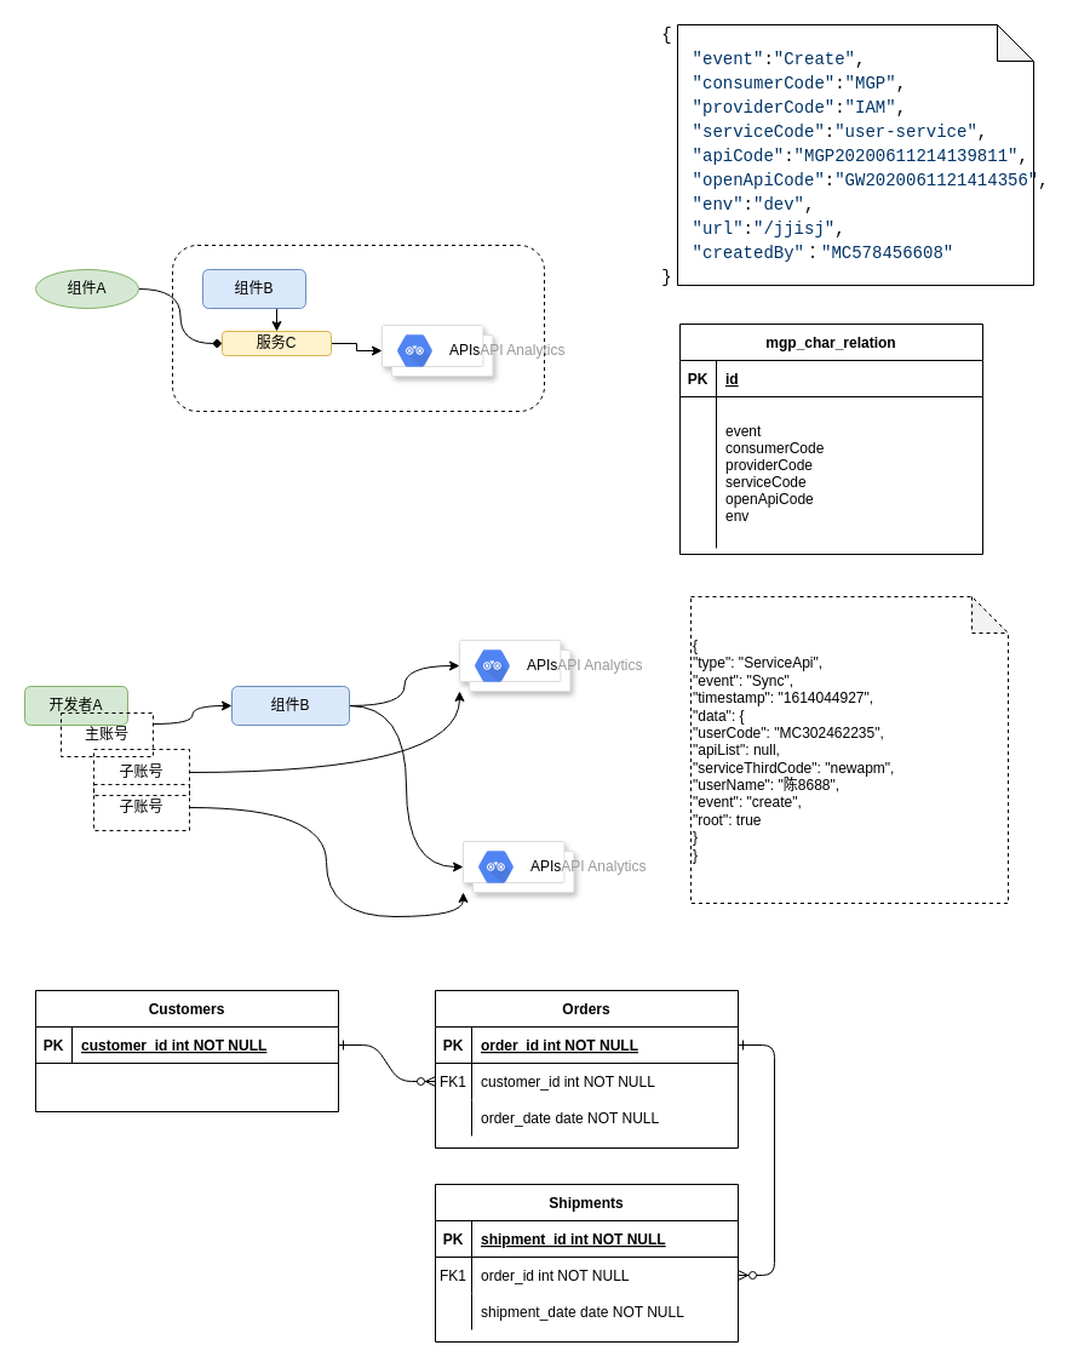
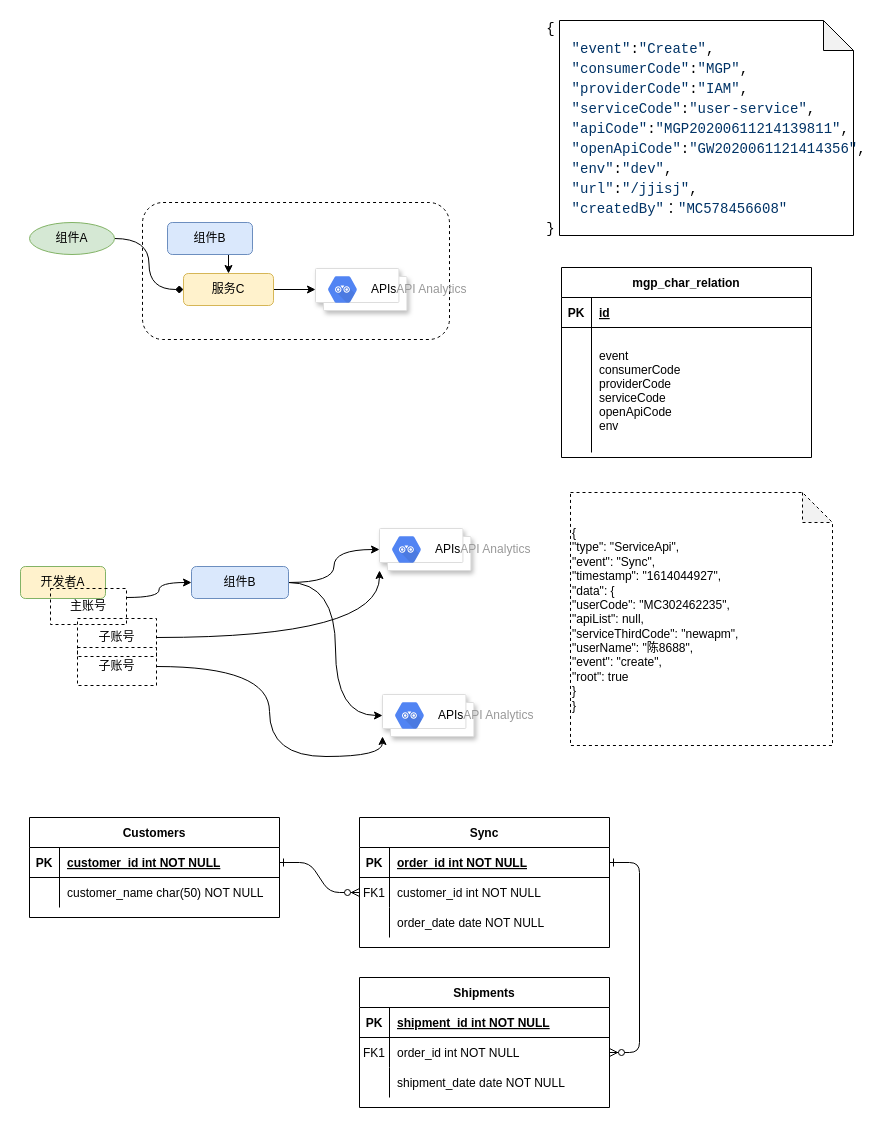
- <mxCell id="39" value="服务C" style="rounded=1;whiteSpace=wrap;html=1;fillColor=#fff2cc;strokeColor=#d6b656;" vertex="1" parent="1"><mxGeometry x="183" y="273" width="90" height="20" as="geometry" /></mxCell>
+ <mxCell id="39" value="服务C" style="rounded=1;whiteSpace=wrap;html=1;fillColor=#fff2cc;strokeColor=#d6b656;" vertex="1" parent="1"><mxGeometry x="183" y="273" width="90" height="32" as="geometry" /></mxCell>
- <mxCell id="48" value="开发者A" style="rounded=1;whiteSpace=wrap;html=1;fillColor=#d5e8d4;strokeColor=#82b366;" vertex="1" parent="1"><mxGeometry x="20" y="566" width="85" height="32" as="geometry" /></mxCell>
+ <mxCell id="48" value="开发者A" style="rounded=1;whiteSpace=wrap;html=1;fillColor=#fff2cc;strokeColor=#82b366;" vertex="1" parent="1"><mxGeometry x="20" y="566" width="85" height="32" as="geometry" /></mxCell>
- <mxCell id="5" value="Orders" style="shape=table;startSize=30;container=1;collapsible=1;childLayout=tableLayout;fixedRows=1;rowLines=0;fontStyle=1;align=center;resizeLast=1;" parent="1" vertex="1"><mxGeometry x="359" y="817" width="250" height="130" as="geometry" /></mxCell>
+ <mxCell id="5" value="Sync" style="shape=table;startSize=30;container=1;collapsible=1;childLayout=tableLayout;fixedRows=1;rowLines=0;fontStyle=1;align=center;resizeLast=1;" parent="1" vertex="1"><mxGeometry x="359" y="817" width="250" height="130" as="geometry" /></mxCell>
+ <mxCell id="31" value="customer_name char(50) NOT NULL" style="shape=partialRectangle;overflow=hidden;connectable=0;fillColor=none;top=0;left=0;bottom=0;right=0;align=left;spacingLeft=6;" parent="29" vertex="1"><mxGeometry x="30" width="220" height="30" as="geometry" /></mxCell>
